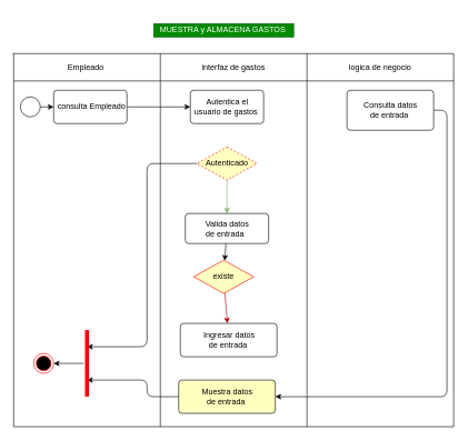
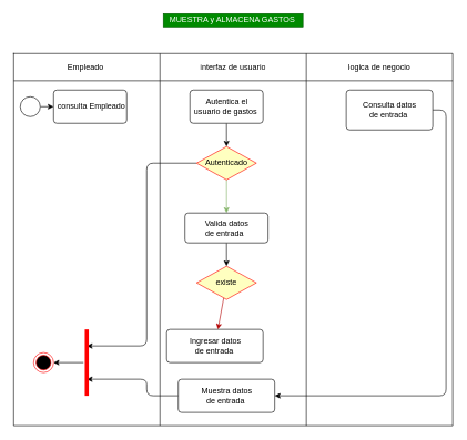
- <mxCell id="11" value="MUESTRA y ALMACENA GASTOS&amp;nbsp;" style="text;html=1;resizable=0;autosize=1;align=center;verticalAlign=middle;points=[];rounded=0;fillColor=#008a00;fontColor=#ffffff;strokeColor=#005700;" vertex="1" parent="1"><mxGeometry x="230" y="35" width="210" height="20" as="geometry" /></mxCell>
+ <mxCell id="11" value="MUESTRA y ALMACENA GASTOS&amp;nbsp;" style="text;html=1;resizable=0;autosize=1;align=center;verticalAlign=middle;points=[];rounded=0;fillColor=#008a00;fontColor=#ffffff;strokeColor=#005700;" vertex="1" parent="1"><mxGeometry x="245" y="20" width="210" height="20" as="geometry" /></mxCell>
- <mxCell id="5" value="interfaz de gastos" style="shape=partialRectangle;html=1;whiteSpace=wrap;connectable=0;overflow=hidden;fillColor=none;top=0;left=0;bottom=0;right=0;pointerEvents=1;" vertex="1" parent="3"><mxGeometry x="220" width="220" height="41" as="geometry"><mxRectangle width="220" height="41" as="alternateBounds" /></mxGeometry></mxCell>
+ <mxCell id="5" value="interfaz de usuario" style="shape=partialRectangle;html=1;whiteSpace=wrap;connectable=0;overflow=hidden;fillColor=none;top=0;left=0;bottom=0;right=0;pointerEvents=1;" vertex="1" parent="3"><mxGeometry x="220" width="220" height="41" as="geometry"><mxRectangle width="220" height="41" as="alternateBounds" /></mxGeometry></mxCell>
- <mxCell id="15" value="" style="edgeStyle=none;html=1;" edge="1" parent="1" source="16" target="18"><mxGeometry relative="1" as="geometry" /></mxCell>
+ <mxCell id="17" style="edgeStyle=none;html=1;entryX=0.5;entryY=0;entryDx=0;entryDy=0;" edge="1" parent="1" source="18" target="21"><mxGeometry relative="1" as="geometry" /></mxCell>
- <mxCell id="21" value="&lt;span style=&quot;color: rgb(0 , 0 , 0)&quot;&gt;Autenticado&lt;/span&gt;" style="rhombus;whiteSpace=wrap;html=1;fillColor=#ffffc0;strokeColor=#ff0000;dashed=1;" vertex="1" parent="1"><mxGeometry x="295" y="220" width="90" height="50" as="geometry" /></mxCell>
+ <mxCell id="21" value="&lt;span style=&quot;color: rgb(0 , 0 , 0)&quot;&gt;Autenticado&lt;/span&gt;" style="rhombus;whiteSpace=wrap;html=1;fillColor=#ffffc0;strokeColor=#ff0000;" vertex="1" parent="1"><mxGeometry x="295" y="220" width="90" height="50" as="geometry" /></mxCell>
- <mxCell id="29" value="&lt;font color=&quot;#000000&quot;&gt;existe&lt;/font&gt;" style="rhombus;whiteSpace=wrap;html=1;fillColor=#ffffc0;strokeColor=#ff0000;" vertex="1" parent="1"><mxGeometry x="290" y="390" width="90" height="50" as="geometry" /></mxCell>
+ <mxCell id="29" value="&lt;font color=&quot;#000000&quot;&gt;existe&lt;/font&gt;" style="rhombus;whiteSpace=wrap;html=1;fillColor=#ffffc0;strokeColor=#ff0000;" vertex="1" parent="1"><mxGeometry x="295" y="400" width="90" height="50" as="geometry" /></mxCell>
- <mxCell id="30" value="&lt;font color=&quot;#000000&quot;&gt;Ingresar datos &lt;br&gt;de entrada&amp;nbsp;&lt;/font&gt;" style="html=1;align=center;verticalAlign=middle;rounded=1;absoluteArcSize=1;arcSize=10;dashed=0;fillColor=#FFFFFF;" vertex="1" parent="1"><mxGeometry x="270" y="485" width="145" height="50" as="geometry" /></mxCell>
+ <mxCell id="30" value="&lt;font color=&quot;#000000&quot;&gt;Ingresar datos &lt;br&gt;de entrada&amp;nbsp;&lt;/font&gt;" style="html=1;align=center;verticalAlign=middle;rounded=1;absoluteArcSize=1;arcSize=10;dashed=0;fillColor=#FFFFFF;" vertex="1" parent="1"><mxGeometry x="250" y="495" width="145" height="50" as="geometry" /></mxCell>
- <mxCell id="34" value="&lt;font color=&quot;#000000&quot;&gt;Muestra datos &lt;br&gt;de entrada&amp;nbsp;&lt;/font&gt;" style="html=1;align=center;verticalAlign=middle;rounded=1;absoluteArcSize=1;arcSize=10;dashed=0;fillColor=#ffffc0;" vertex="1" parent="1"><mxGeometry x="267.5" y="570" width="145" height="50" as="geometry" /></mxCell>
+ <mxCell id="34" value="&lt;font color=&quot;#000000&quot;&gt;Muestra datos &lt;br&gt;de entrada&amp;nbsp;&lt;/font&gt;" style="html=1;align=center;verticalAlign=middle;rounded=1;absoluteArcSize=1;arcSize=10;dashed=0;fillColor=#FFFFFF;" vertex="1" parent="1"><mxGeometry x="267.5" y="570" width="145" height="50" as="geometry" /></mxCell>
